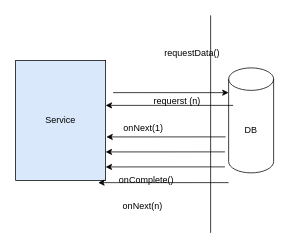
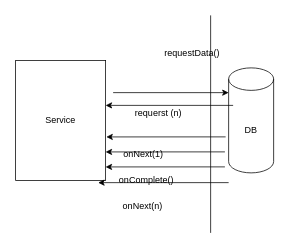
- <mxCell id="8" value="requerst (n)" style="text;html=1;align=center;verticalAlign=middle;resizable=0;points=[];autosize=1;strokeColor=none;fillColor=none;" vertex="1" parent="1"><mxGeometry x="195" y="125" width="80" height="20" as="geometry" /></mxCell>
+ <mxCell id="8" value="requerst (n)" style="text;html=1;align=center;verticalAlign=middle;resizable=0;points=[];autosize=1;strokeColor=none;fillColor=none;" vertex="1" parent="1"><mxGeometry x="170" y="140" width="80" height="20" as="geometry" /></mxCell>
- <mxCell id="2" value="Service" style="rounded=0;whiteSpace=wrap;html=1;fillColor=#dae8fc;" vertex="1" parent="1"><mxGeometry x="20" y="80" width="120" height="160" as="geometry" /></mxCell>
+ <mxCell id="2" value="Service" style="rounded=0;whiteSpace=wrap;html=1;" vertex="1" parent="1"><mxGeometry x="20" y="80" width="120" height="160" as="geometry" /></mxCell>
- <mxCell id="10" value="onNext(1)" style="text;html=1;align=center;verticalAlign=middle;resizable=0;points=[];autosize=1;strokeColor=none;fillColor=none;" vertex="1" parent="1"><mxGeometry x="155" y="160" width="70" height="20" as="geometry" /></mxCell>
+ <mxCell id="10" value="onNext(1)" style="text;html=1;align=center;verticalAlign=middle;resizable=0;points=[];autosize=1;strokeColor=none;fillColor=none;" vertex="1" parent="1"><mxGeometry x="155" y="195" width="70" height="20" as="geometry" /></mxCell>
